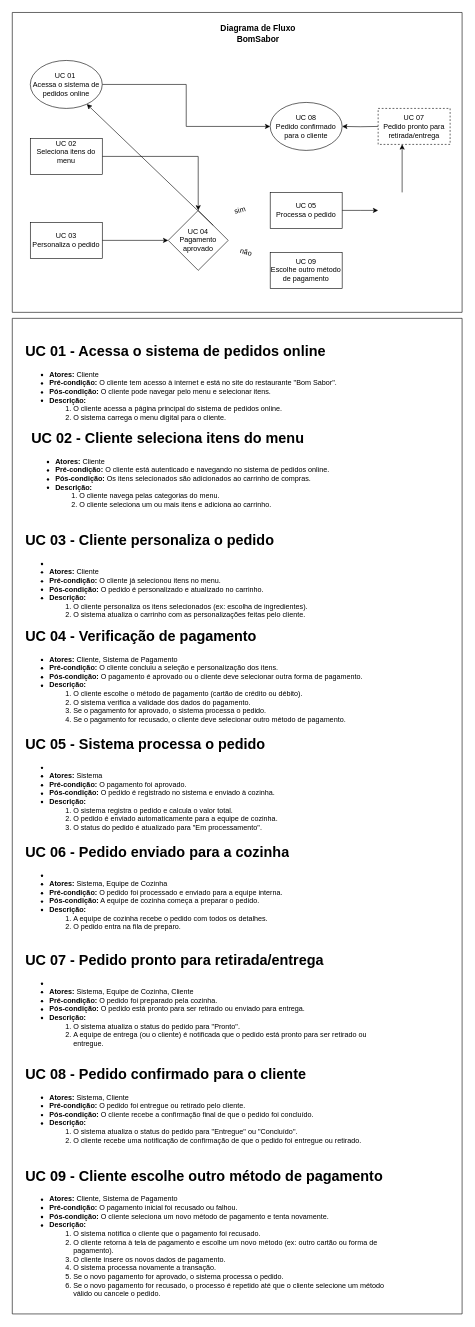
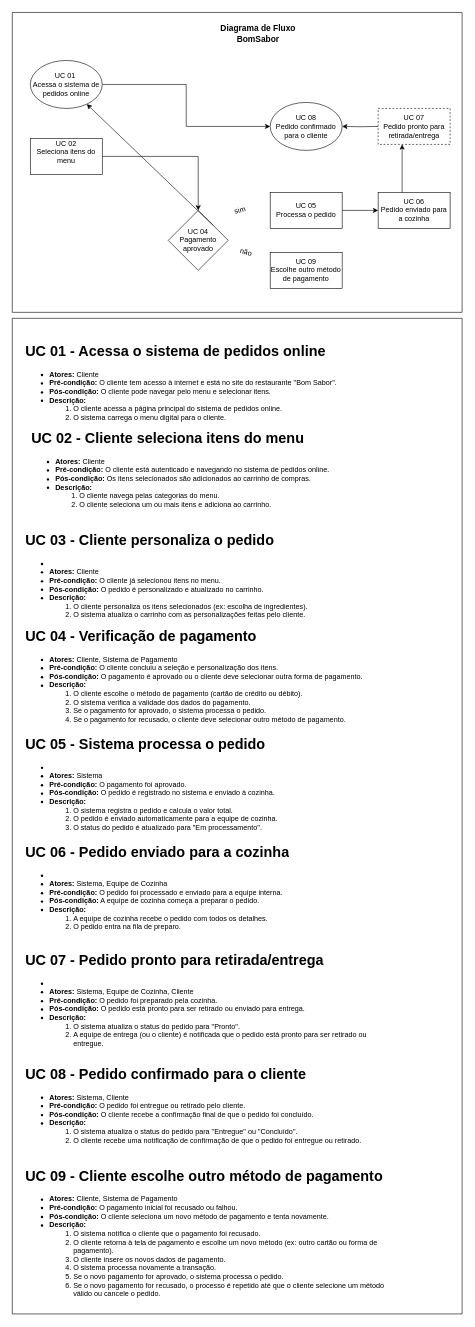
+ <mxCell id="18" value="UC 06&lt;br&gt;Pedido enviado para a cozinha" style="whiteSpace=wrap;html=1;rounded=0;" vertex="1" parent="12"><mxGeometry x="610" y="300" width="120" height="60" as="geometry" /></mxCell>
- <mxCell id="7" value="&lt;div&gt;UC 03&lt;/div&gt;Personaliza o pedido" style="whiteSpace=wrap;html=1;" vertex="1" parent="1"><mxGeometry x="50" y="370" width="120" height="60" as="geometry" /></mxCell>
- <mxCell id="6" value="" style="edgeStyle=orthogonalEdgeStyle;rounded=0;orthogonalLoop=1;jettySize=auto;html=1;" edge="1" parent="1" source="7" target="8"><mxGeometry relative="1" as="geometry" /></mxCell>
